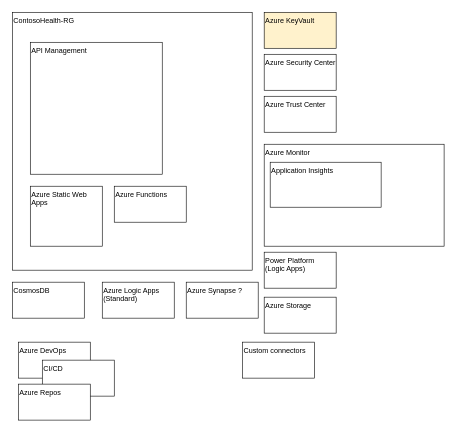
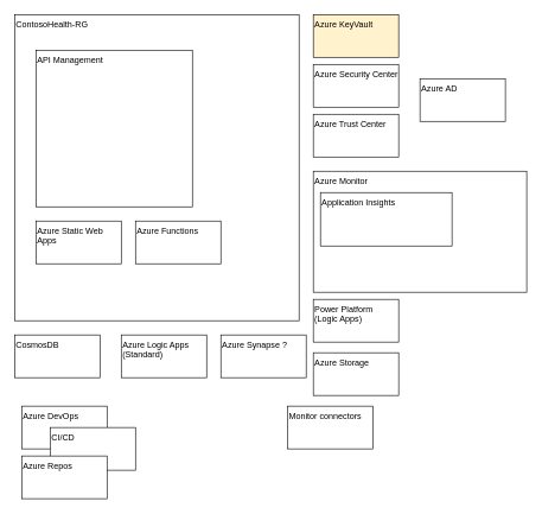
+ <mxCell id="19" value="Azure AD&lt;br&gt;" style="rounded=0;whiteSpace=wrap;html=1;align=left;verticalAlign=top;" vertex="1" parent="1"><mxGeometry x="590" y="110" width="120" height="60" as="geometry" /></mxCell>
- <mxCell id="4" value="Azure Static Web Apps" style="rounded=0;whiteSpace=wrap;html=1;align=left;verticalAlign=top;" vertex="1" parent="1"><mxGeometry x="50" y="310" width="120" height="100" as="geometry" /></mxCell>
+ <mxCell id="4" value="Azure Static Web Apps" style="rounded=0;whiteSpace=wrap;html=1;align=left;verticalAlign=top;" vertex="1" parent="1"><mxGeometry x="50" y="310" width="120" height="60" as="geometry" /></mxCell>
- <mxCell id="15" value="Custom connectors&lt;br&gt;" style="rounded=0;whiteSpace=wrap;html=1;align=left;verticalAlign=top;" vertex="1" parent="1"><mxGeometry x="404" y="570" width="120" height="60" as="geometry" /></mxCell>
+ <mxCell id="15" value="Monitor connectors&lt;br&gt;" style="rounded=0;whiteSpace=wrap;html=1;align=left;verticalAlign=top;" vertex="1" parent="1"><mxGeometry x="404" y="570" width="120" height="60" as="geometry" /></mxCell>
